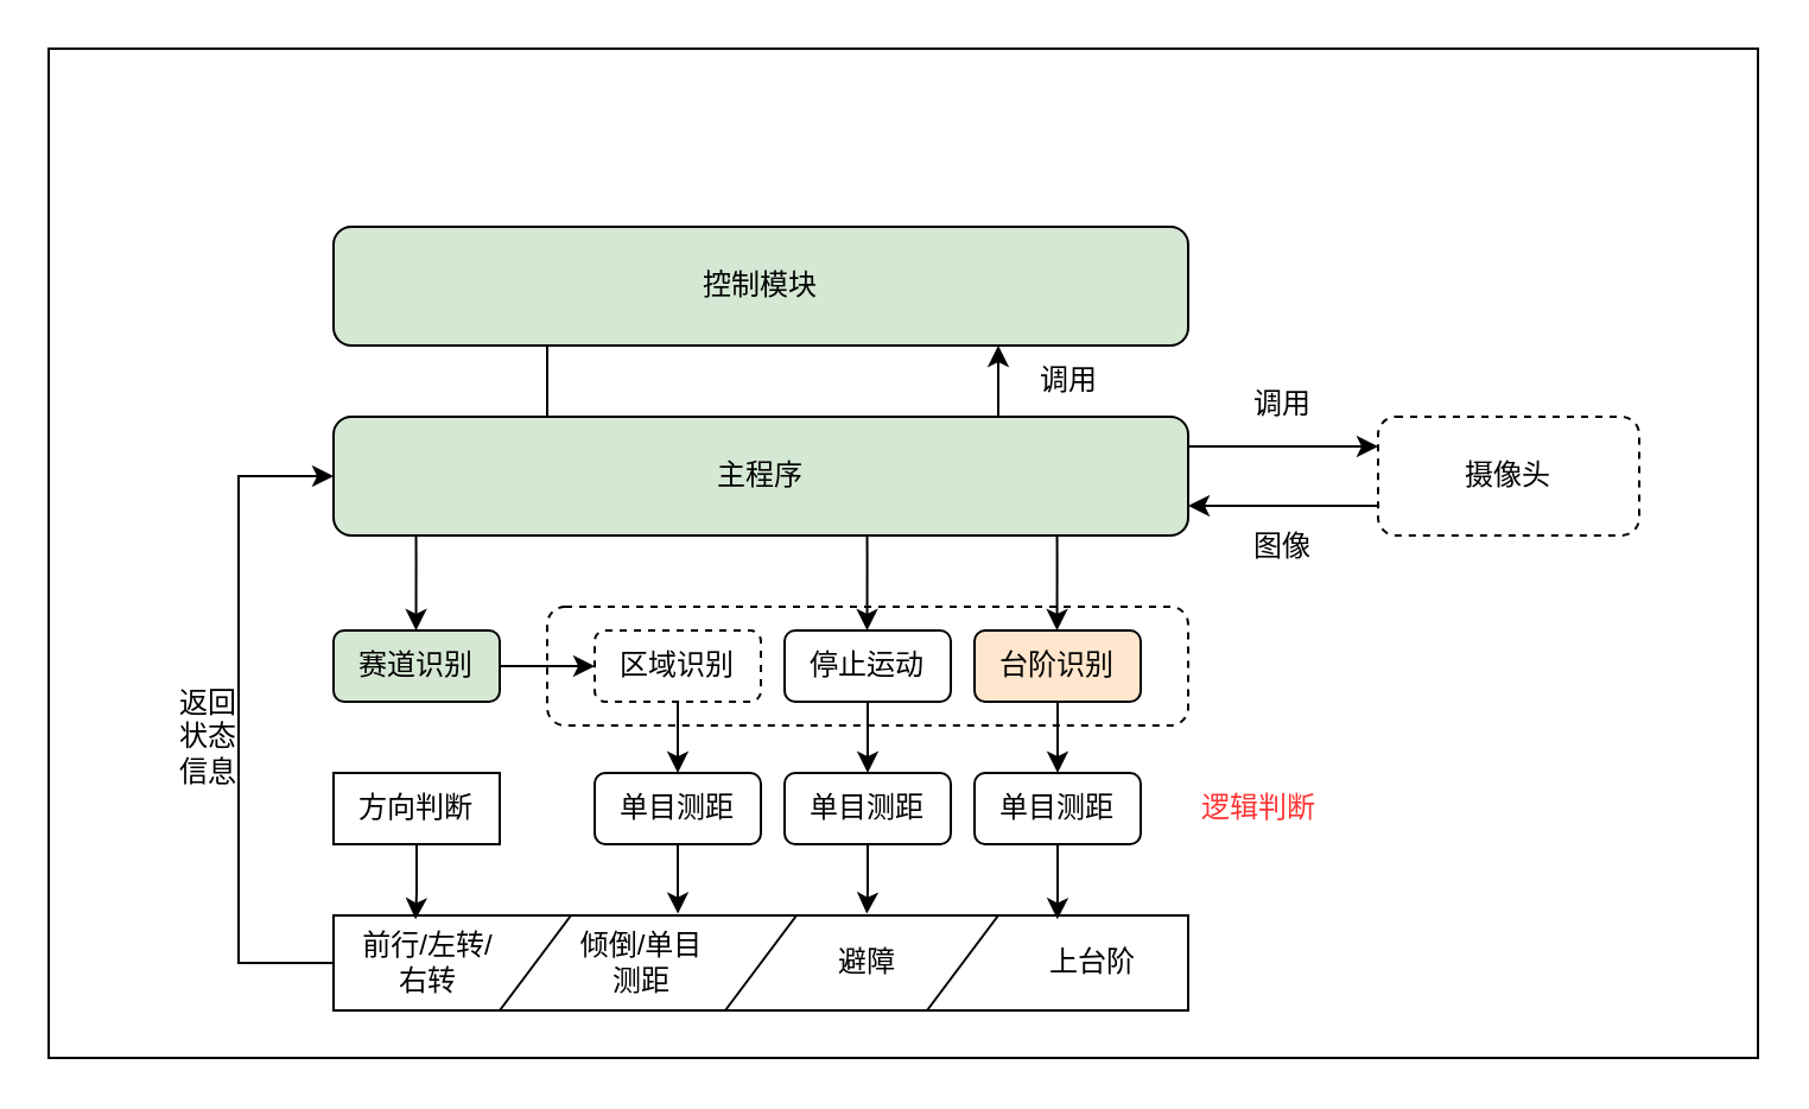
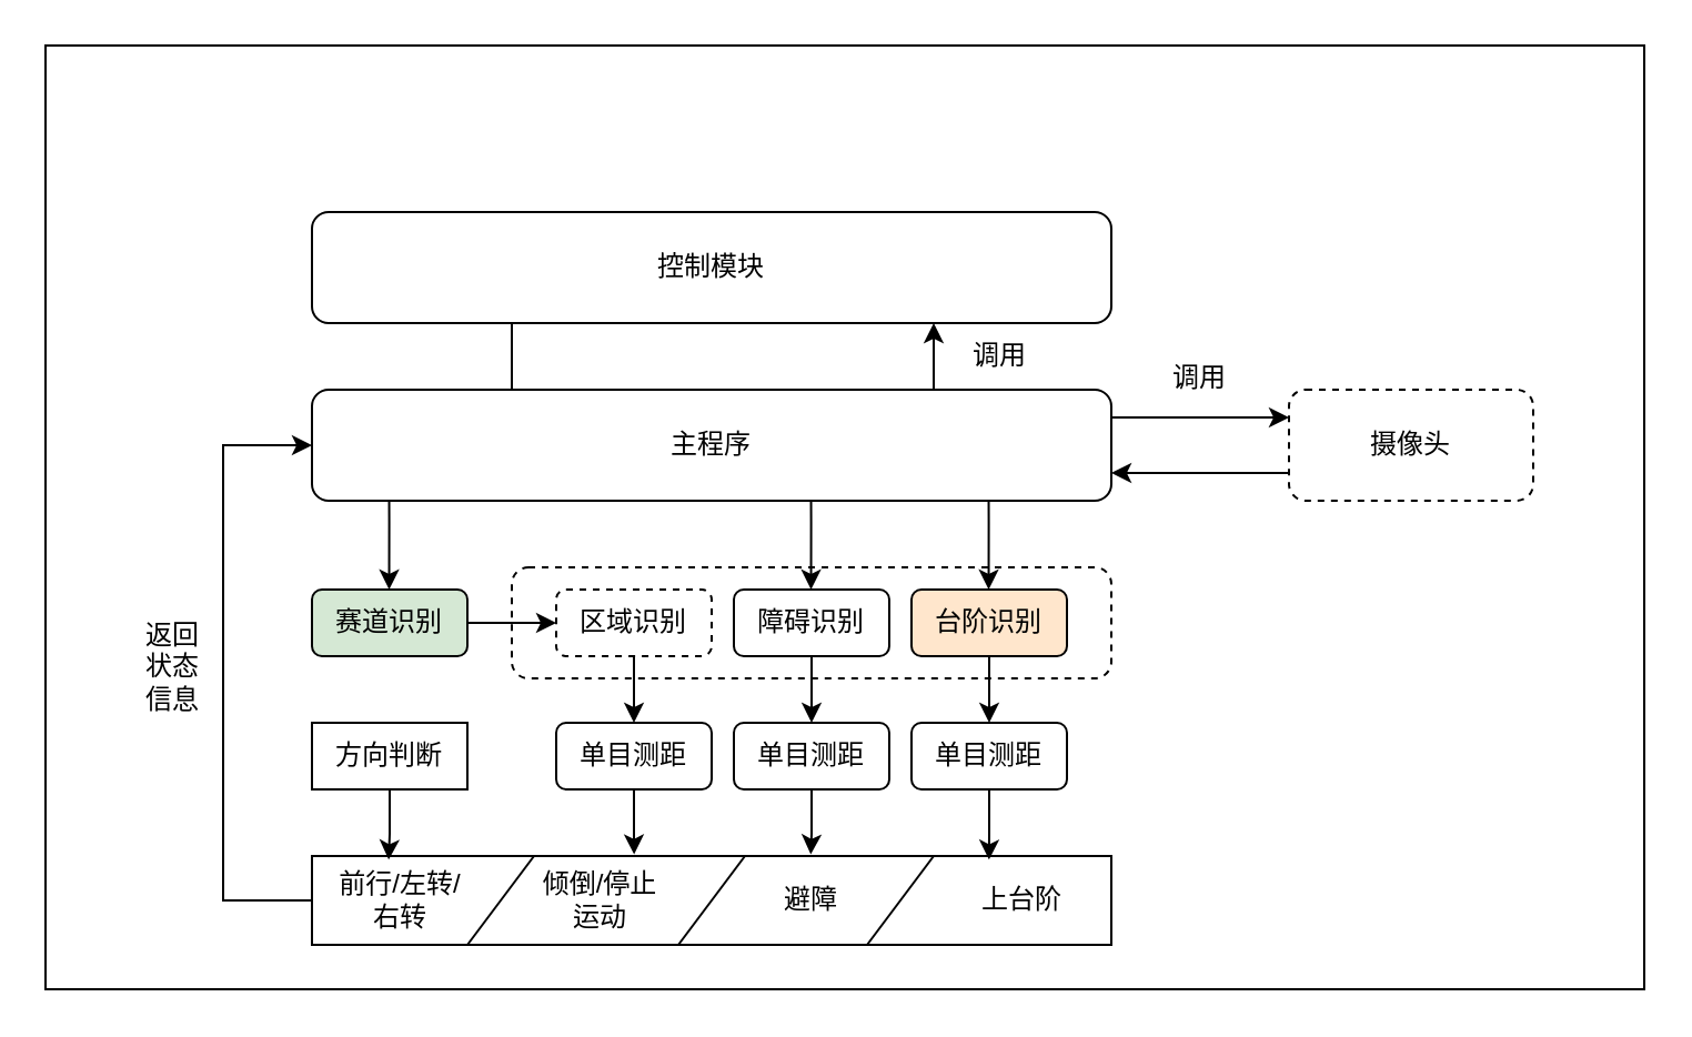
- <mxCell id="4" value="控制模块" style="rounded=1;whiteSpace=wrap;html=1;fillColor=#d5e8d4;" vertex="1" parent="1"><mxGeometry x="140" y="95" width="360" height="50" as="geometry" /></mxCell>
+ <mxCell id="4" value="控制模块" style="rounded=1;whiteSpace=wrap;html=1;" vertex="1" parent="1"><mxGeometry x="140" y="95" width="360" height="50" as="geometry" /></mxCell>
- <mxCell id="7" value="主程序" style="rounded=1;whiteSpace=wrap;html=1;fillColor=#d5e8d4;" vertex="1" parent="1"><mxGeometry x="140" y="175" width="360" height="50" as="geometry" /></mxCell>
+ <mxCell id="7" value="主程序" style="rounded=1;whiteSpace=wrap;html=1;" vertex="1" parent="1"><mxGeometry x="140" y="175" width="360" height="50" as="geometry" /></mxCell>
- <mxCell id="40" value="图像" style="text;html=1;align=center;verticalAlign=middle;whiteSpace=wrap;rounded=0;" vertex="1" parent="1"><mxGeometry x="510" y="215" width="60" height="30" as="geometry" /></mxCell>
- <mxCell id="16" value="停止运动" style="rounded=1;whiteSpace=wrap;html=1;" vertex="1" parent="1"><mxGeometry x="330" y="265" width="70" height="30" as="geometry" /></mxCell>
+ <mxCell id="16" value="障碍识别" style="rounded=1;whiteSpace=wrap;html=1;" vertex="1" parent="1"><mxGeometry x="330" y="265" width="70" height="30" as="geometry" /></mxCell>
- <mxCell id="41" value="返回状态信息" style="text;html=1;align=center;verticalAlign=middle;whiteSpace=wrap;rounded=0;" vertex="1" parent="1"><mxGeometry x="70" y="295" width="35" height="30" as="geometry" /></mxCell>
+ <mxCell id="41" value="返回状态信息" style="text;html=1;align=center;verticalAlign=middle;whiteSpace=wrap;rounded=0;" vertex="1" parent="1"><mxGeometry x="60" y="285" width="35" height="30" as="geometry" /></mxCell>
- <mxCell id="43" value="&lt;font color=&quot;#ff3333&quot;&gt;逻辑判断&lt;/font&gt;" style="text;html=1;align=center;verticalAlign=middle;whiteSpace=wrap;rounded=0;" vertex="1" parent="1"><mxGeometry x="500" y="325" width="60" height="30" as="geometry" /></mxCell>
- <mxCell id="31" value="倾倒/单目测距" style="text;html=1;align=center;verticalAlign=middle;whiteSpace=wrap;rounded=0;" vertex="1" parent="1"><mxGeometry x="240" y="390" width="60" height="30" as="geometry" /></mxCell>
+ <mxCell id="31" value="倾倒/停止运动" style="text;html=1;align=center;verticalAlign=middle;whiteSpace=wrap;rounded=0;" vertex="1" parent="1"><mxGeometry x="240" y="390" width="60" height="30" as="geometry" /></mxCell>
